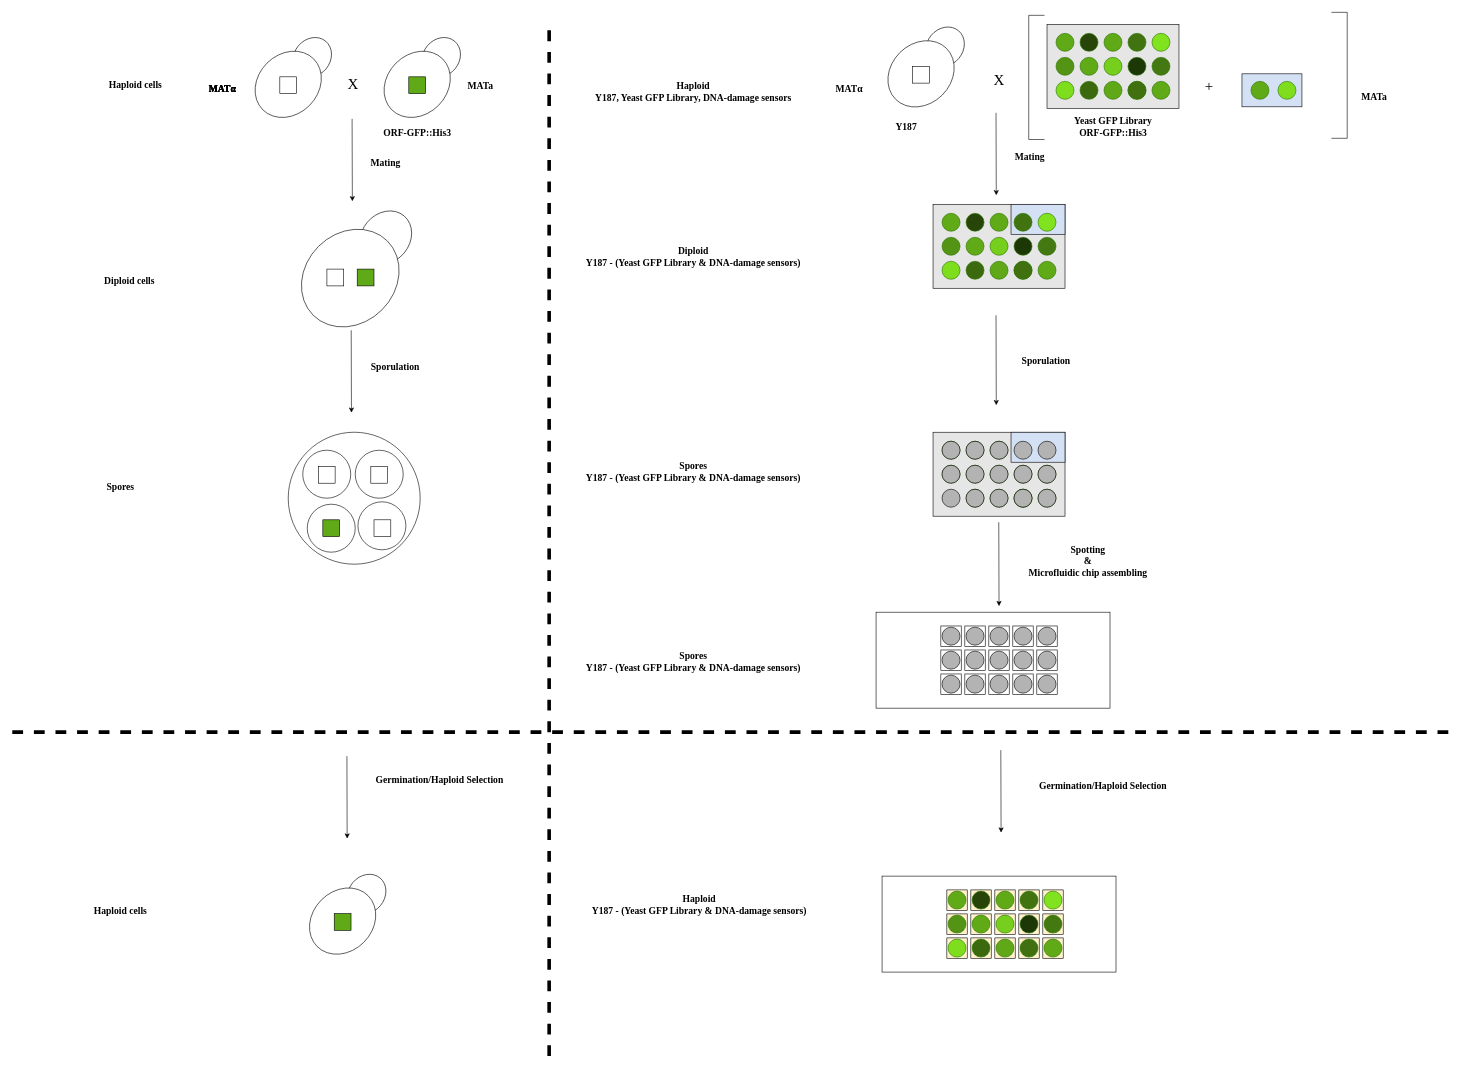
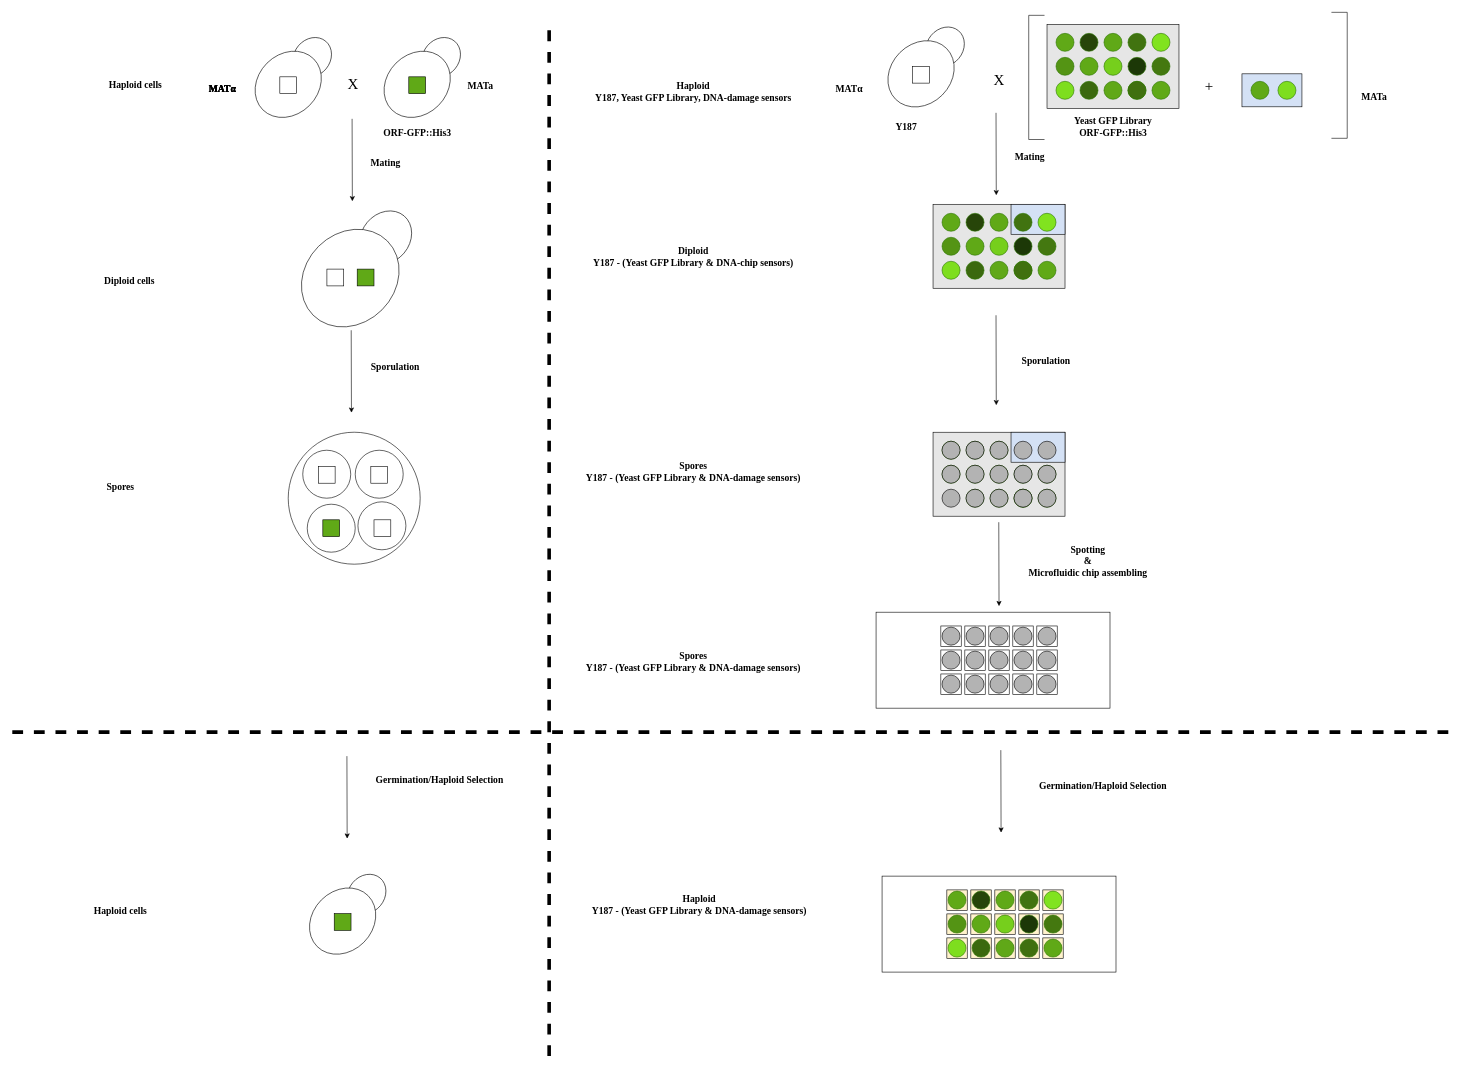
- <mxCell id="92" value="&lt;font face=&quot;Georgia&quot;&gt;&lt;b&gt;&lt;font style=&quot;font-size: 16px&quot;&gt;Diploid&lt;br&gt;Y187 - (Yeast GFP Library &amp;amp; DNA-damage sensors)&lt;br&gt;&lt;/font&gt;&lt;/b&gt;&lt;/font&gt;" style="text;html=1;align=center;verticalAlign=middle;resizable=0;points=[];autosize=1;" vertex="1" parent="1"><mxGeometry x="940" y="408.05" width="430" height="40" as="geometry" /></mxCell>
+ <mxCell id="92" value="&lt;font face=&quot;Georgia&quot;&gt;&lt;b&gt;&lt;font style=&quot;font-size: 16px&quot;&gt;Diploid&lt;br&gt;Y187 - (Yeast GFP Library &amp;amp; DNA-chip sensors)&lt;br&gt;&lt;/font&gt;&lt;/b&gt;&lt;/font&gt;" style="text;html=1;align=center;verticalAlign=middle;resizable=0;points=[];autosize=1;" vertex="1" parent="1"><mxGeometry x="940" y="408.05" width="430" height="40" as="geometry" /></mxCell>
